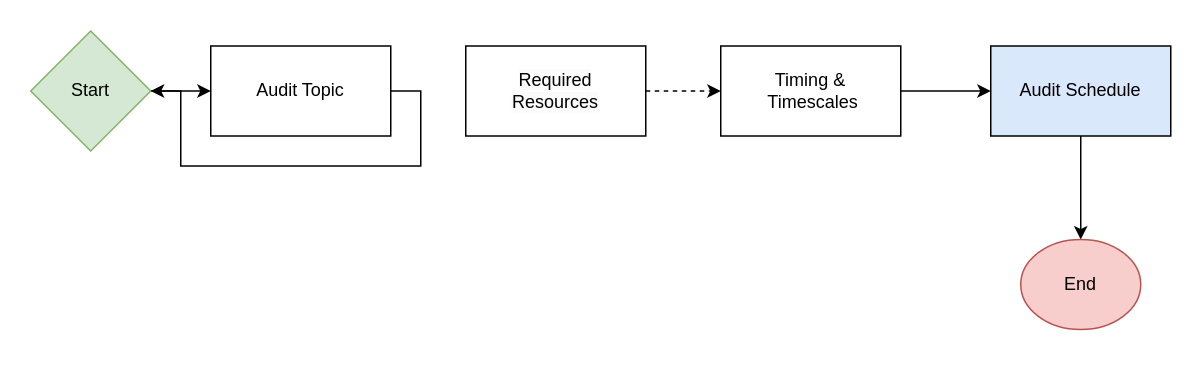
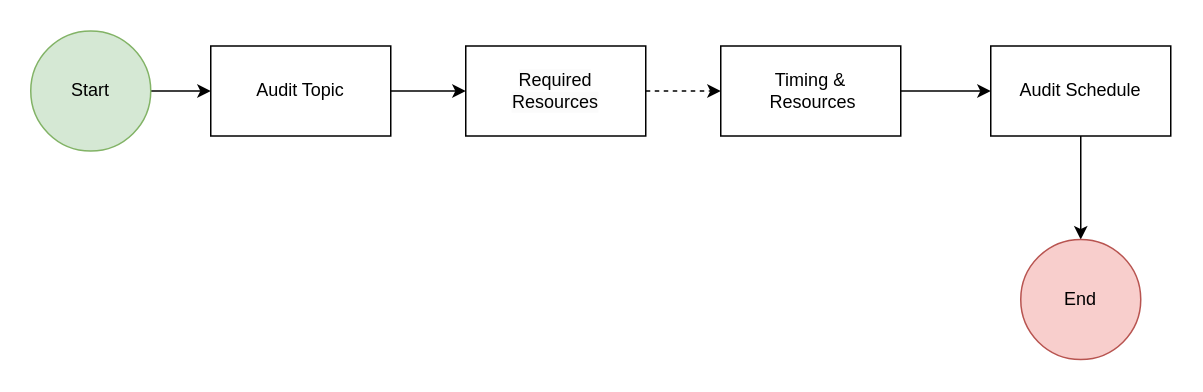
- <mxCell id="3" value="Start" style="rhombus;whiteSpace=wrap;html=1;aspect=fixed;fillColor=#d5e8d4;strokeColor=#82b366;" parent="1" vertex="1"><mxGeometry x="20" y="20" width="80" height="80" as="geometry" /></mxCell>
+ <mxCell id="3" value="Start" style="ellipse;whiteSpace=wrap;html=1;aspect=fixed;fillColor=#d5e8d4;strokeColor=#82b366;" parent="1" vertex="1"><mxGeometry x="20" y="20" width="80" height="80" as="geometry" /></mxCell>
- <mxCell id="7" value="Timing &amp;amp;&lt;br&gt;&amp;nbsp;Timescales" style="rounded=0;whiteSpace=wrap;html=1;" parent="1" vertex="1"><mxGeometry x="480" y="30" width="120" height="60" as="geometry" /></mxCell>
+ <mxCell id="7" value="Timing &amp;amp;&lt;br&gt;&amp;nbsp;Resources" style="rounded=0;whiteSpace=wrap;html=1;" parent="1" vertex="1"><mxGeometry x="480" y="30" width="120" height="60" as="geometry" /></mxCell>
- <mxCell id="11" value="Audit Schedule" style="rounded=0;whiteSpace=wrap;html=1;fillColor=#dae8fc;" parent="1" vertex="1"><mxGeometry x="660" y="30" width="120" height="60" as="geometry" /></mxCell>
+ <mxCell id="11" value="Audit Schedule" style="rounded=0;whiteSpace=wrap;html=1;" parent="1" vertex="1"><mxGeometry x="660" y="30" width="120" height="60" as="geometry" /></mxCell>
- <mxCell id="4" style="edgeStyle=orthogonalEdgeStyle;rounded=0;orthogonalLoop=1;jettySize=auto;html=1;exitX=1;exitY=0.5;exitDx=0;exitDy=0;" parent="1" source="5" target="3" edge="1"><mxGeometry relative="1" as="geometry" /></mxCell>
+ <mxCell id="4" style="edgeStyle=orthogonalEdgeStyle;rounded=0;orthogonalLoop=1;jettySize=auto;html=1;exitX=1;exitY=0.5;exitDx=0;exitDy=0;" parent="1" source="5" target="9" edge="1"><mxGeometry relative="1" as="geometry" /></mxCell>
- <mxCell id="12" value="End" style="ellipse;whiteSpace=wrap;html=1;aspect=fixed;fillColor=#f8cecc;strokeColor=#b85450;" parent="1" vertex="1"><mxGeometry x="680" y="159" width="80" height="60" as="geometry" /></mxCell>
+ <mxCell id="12" value="End" style="ellipse;whiteSpace=wrap;html=1;aspect=fixed;fillColor=#f8cecc;strokeColor=#b85450;" parent="1" vertex="1"><mxGeometry x="680" y="159" width="80" height="80" as="geometry" /></mxCell>
